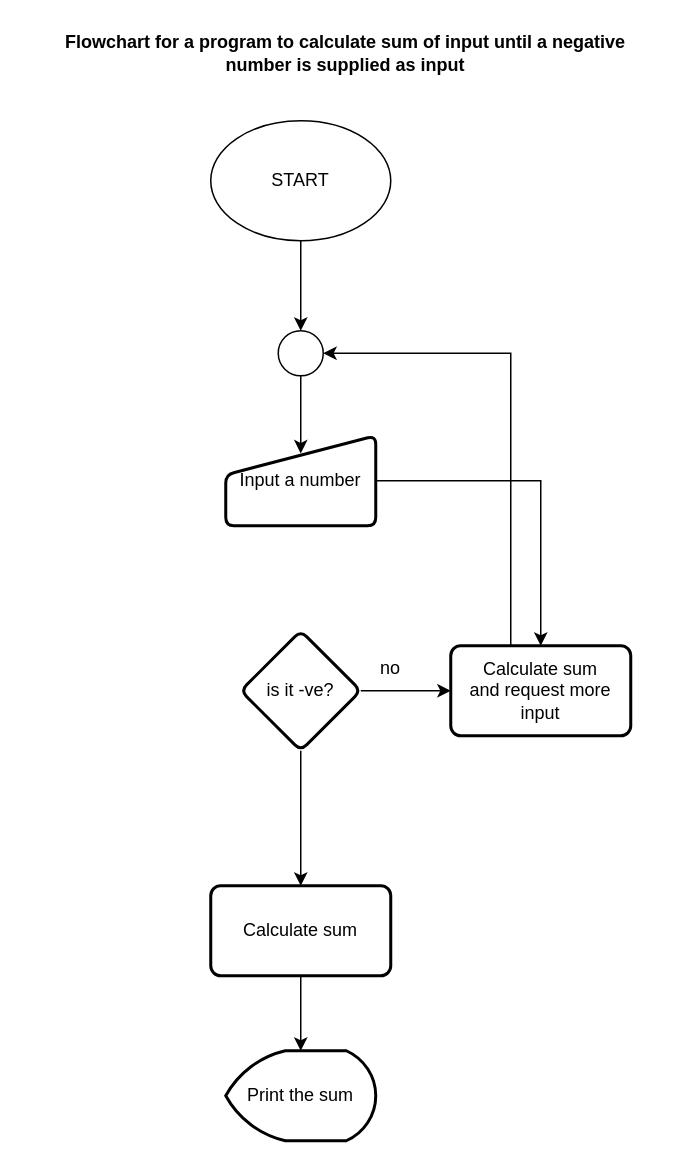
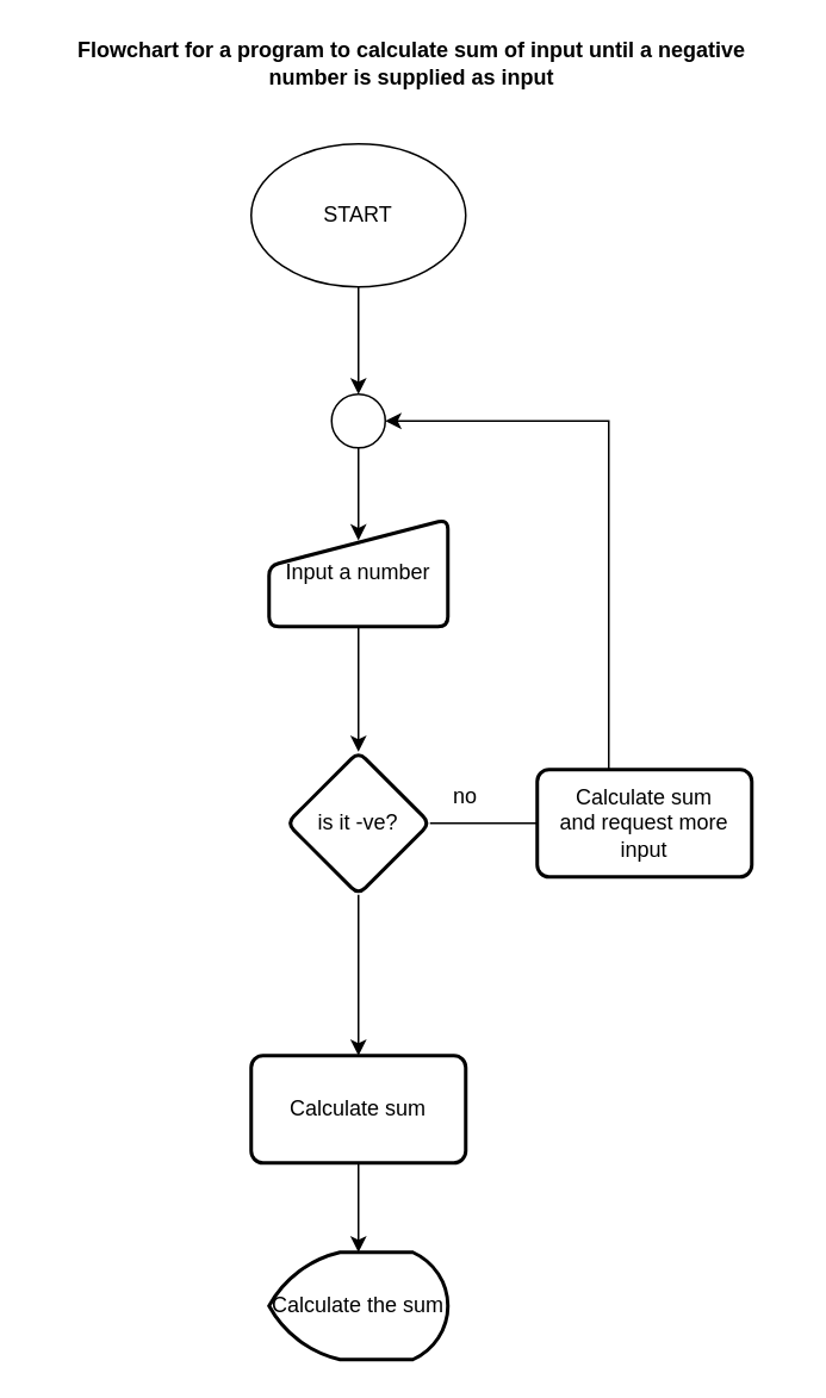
- <mxCell id="4" value="" style="edgeStyle=orthogonalEdgeStyle;rounded=0;orthogonalLoop=1;jettySize=auto;html=1;" edge="1" parent="1" source="5" target="12"><mxGeometry relative="1" as="geometry" /></mxCell>
+ <mxCell id="4" value="" style="edgeStyle=orthogonalEdgeStyle;rounded=0;orthogonalLoop=1;jettySize=auto;html=1;" edge="1" parent="1" source="5" target="10"><mxGeometry relative="1" as="geometry" /></mxCell>
- <mxCell id="8" value="" style="edgeStyle=orthogonalEdgeStyle;rounded=0;orthogonalLoop=1;jettySize=auto;html=1;" edge="1" parent="1" source="10" target="12"><mxGeometry relative="1" as="geometry" /></mxCell>
+ <mxCell id="8" value="" style="edgeStyle=orthogonalEdgeStyle;rounded=0;orthogonalLoop=1;jettySize=auto;html=1;endArrow=none;" edge="1" parent="1" source="10" target="12"><mxGeometry relative="1" as="geometry" /></mxCell>
- <mxCell id="15" value="Print the sum" style="strokeWidth=2;html=1;shape=mxgraph.flowchart.display;whiteSpace=wrap;" vertex="1" parent="1"><mxGeometry x="150" y="700" width="100" height="60" as="geometry" /></mxCell>
+ <mxCell id="15" value="Calculate the sum" style="strokeWidth=2;html=1;shape=mxgraph.flowchart.display;whiteSpace=wrap;" vertex="1" parent="1"><mxGeometry x="150" y="700" width="100" height="60" as="geometry" /></mxCell>
